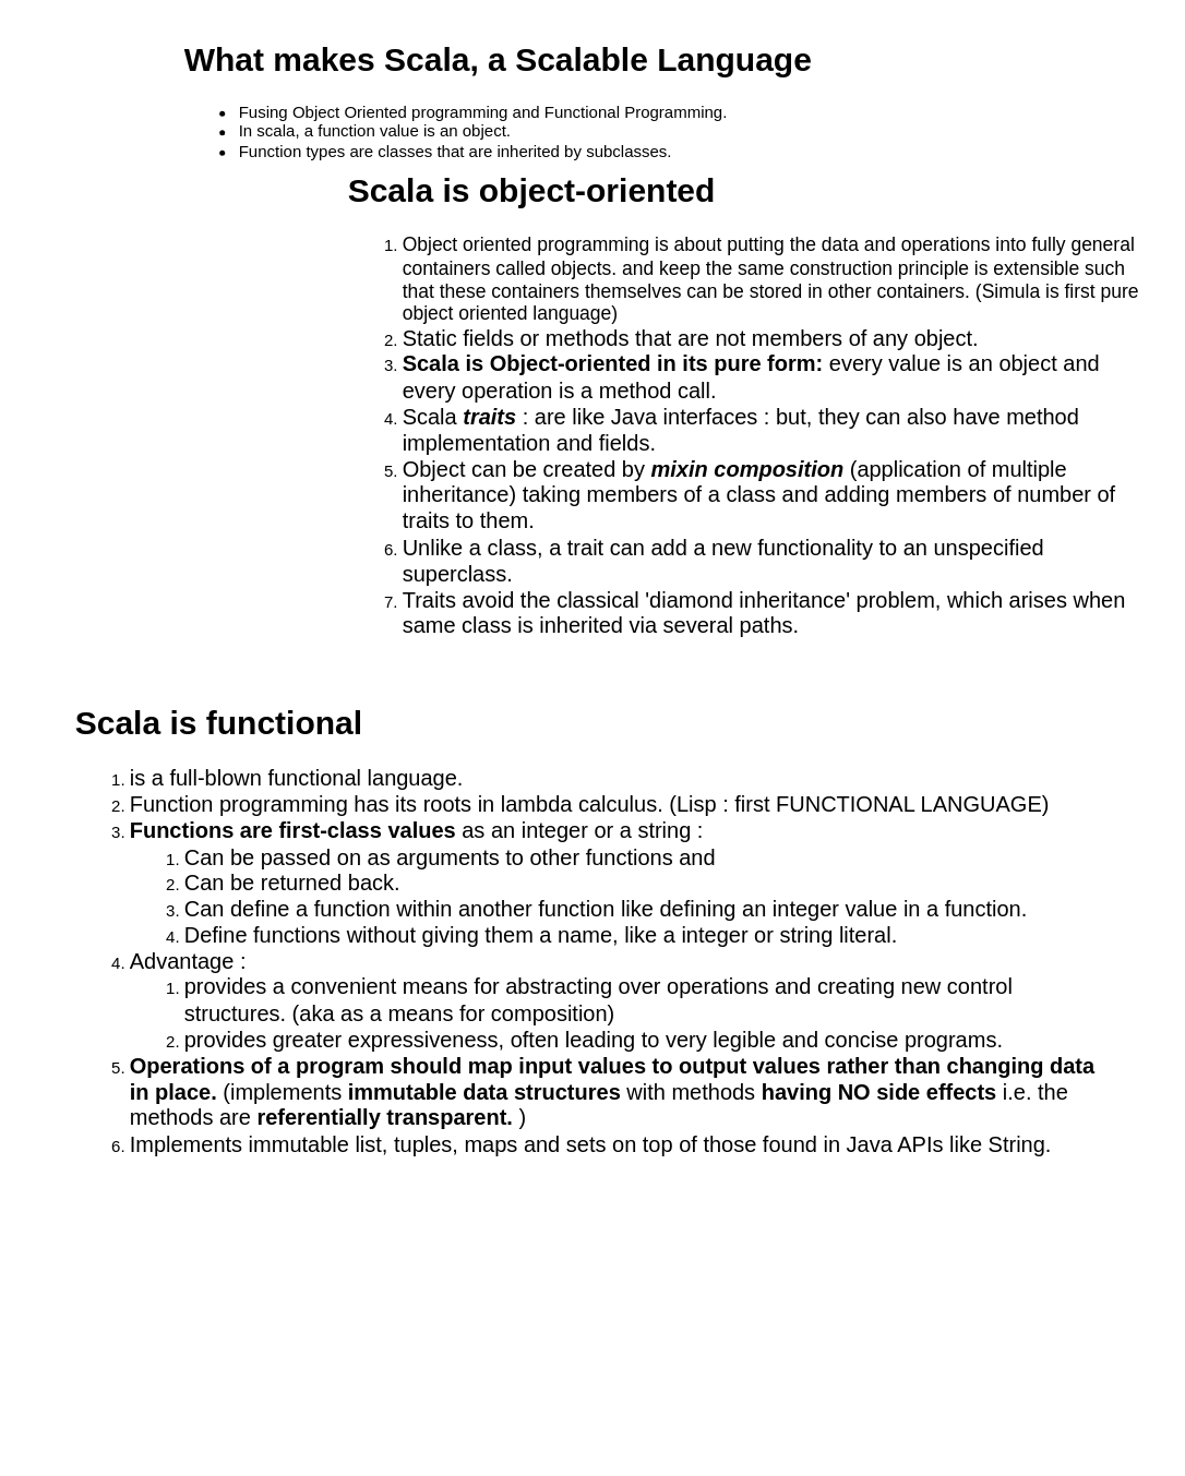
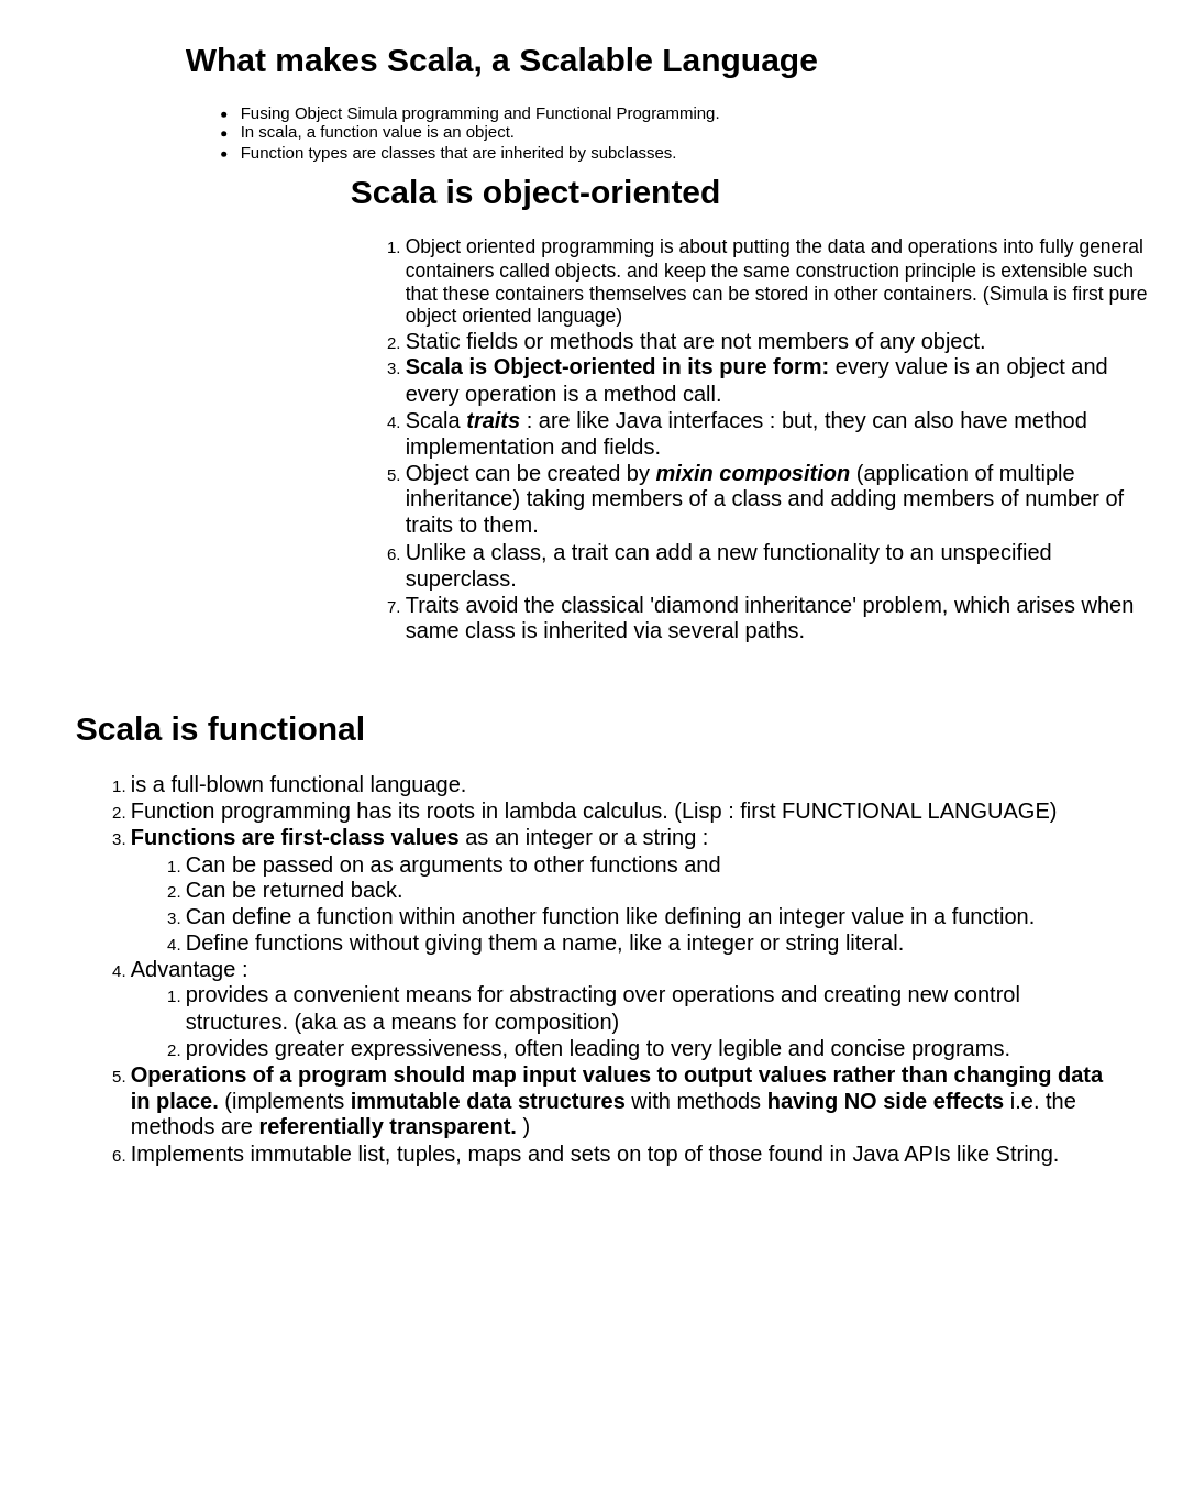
- <mxCell id="3" value="&lt;h1&gt;What makes Scala, a Scalable Language&lt;/h1&gt;&lt;p&gt;&lt;/p&gt;&lt;ul&gt;&lt;li&gt;Fusing Object Oriented programming and Functional Programming.&lt;/li&gt;&lt;li&gt;In scala, a function value is an object.&lt;/li&gt;&lt;li&gt;Function types are classes that are inherited by subclasses.&lt;/li&gt;&lt;/ul&gt;&lt;p&gt;&lt;/p&gt;" style="text;html=1;strokeColor=none;fillColor=none;spacing=5;spacingTop=-20;whiteSpace=wrap;overflow=hidden;rounded=0;" vertex="1" parent="1"><mxGeometry x="130" y="24" width="600" height="120" as="geometry" /></mxCell>
+ <mxCell id="3" value="&lt;h1&gt;What makes Scala, a Scalable Language&lt;/h1&gt;&lt;p&gt;&lt;/p&gt;&lt;ul&gt;&lt;li&gt;Fusing Object Simula programming and Functional Programming.&lt;/li&gt;&lt;li&gt;In scala, a function value is an object.&lt;/li&gt;&lt;li&gt;Function types are classes that are inherited by subclasses.&lt;/li&gt;&lt;/ul&gt;&lt;p&gt;&lt;/p&gt;" style="text;html=1;strokeColor=none;fillColor=none;spacing=5;spacingTop=-20;whiteSpace=wrap;overflow=hidden;rounded=0;" vertex="1" parent="1"><mxGeometry x="130" y="24" width="600" height="120" as="geometry" /></mxCell>
